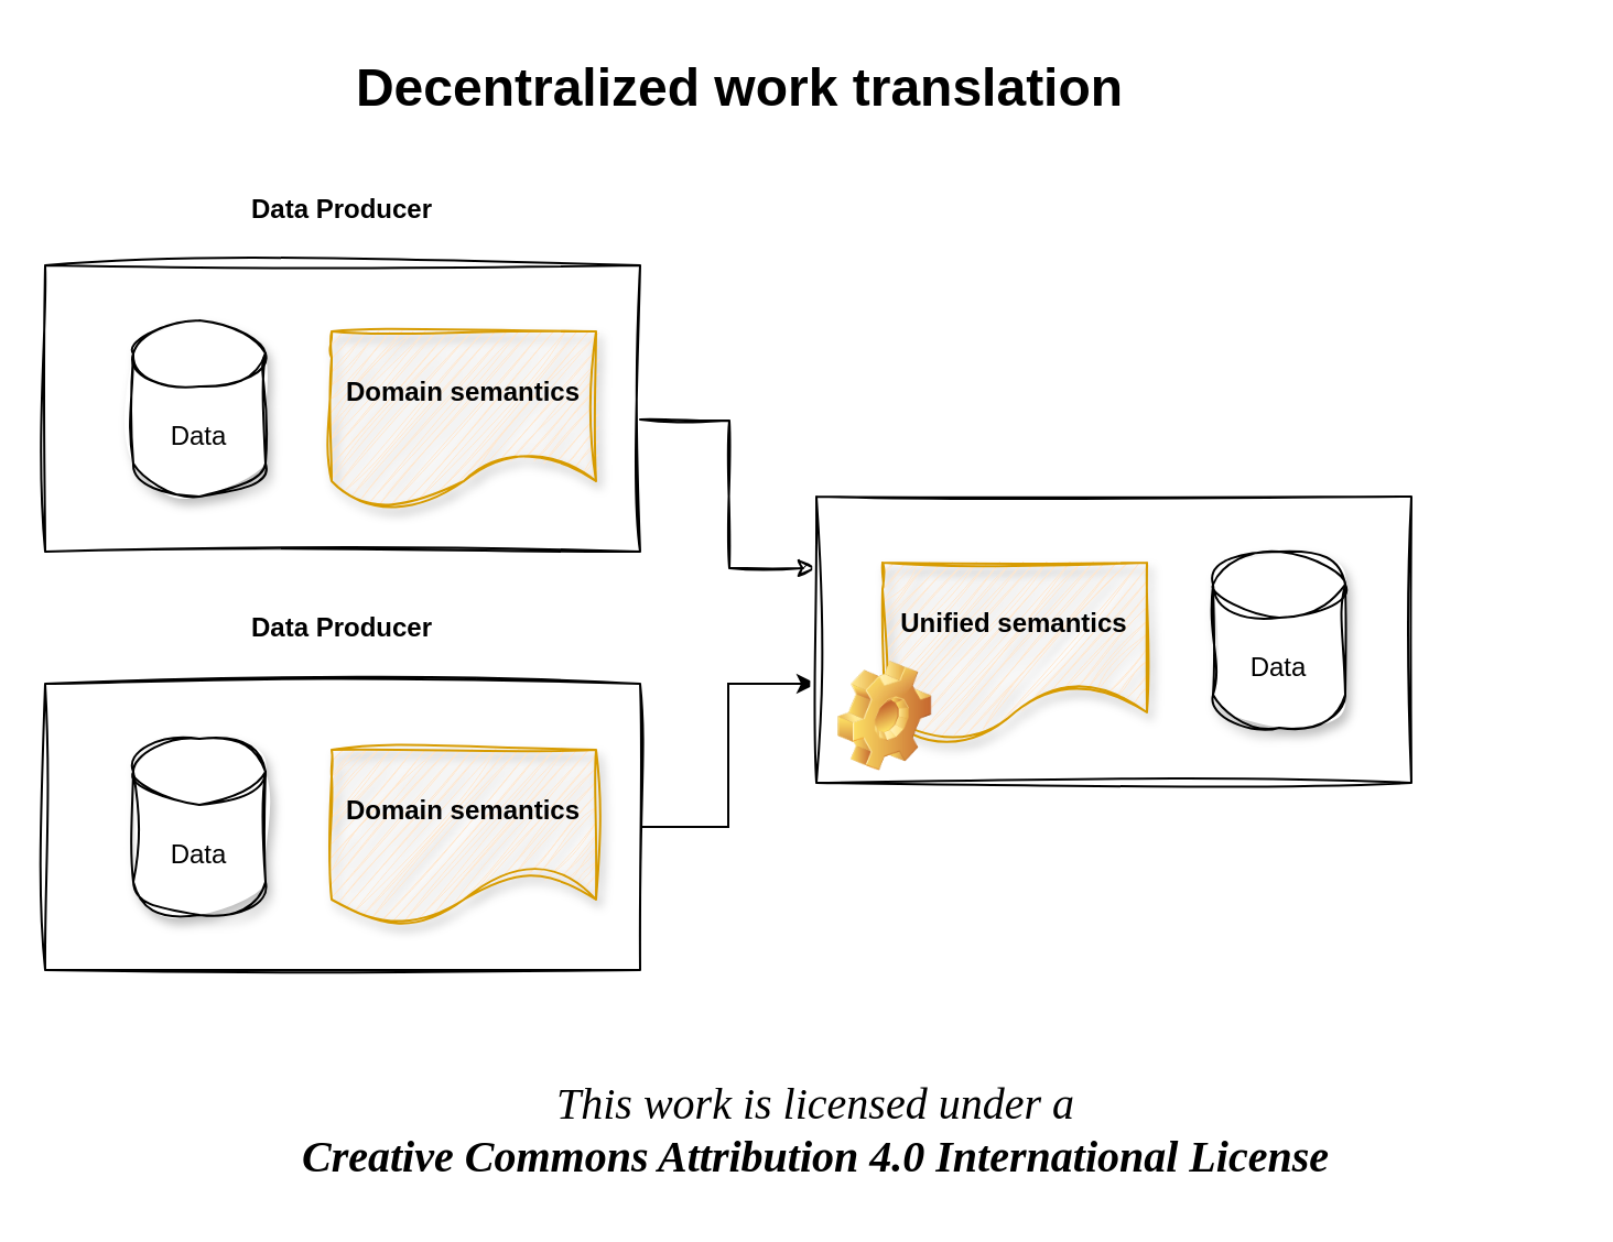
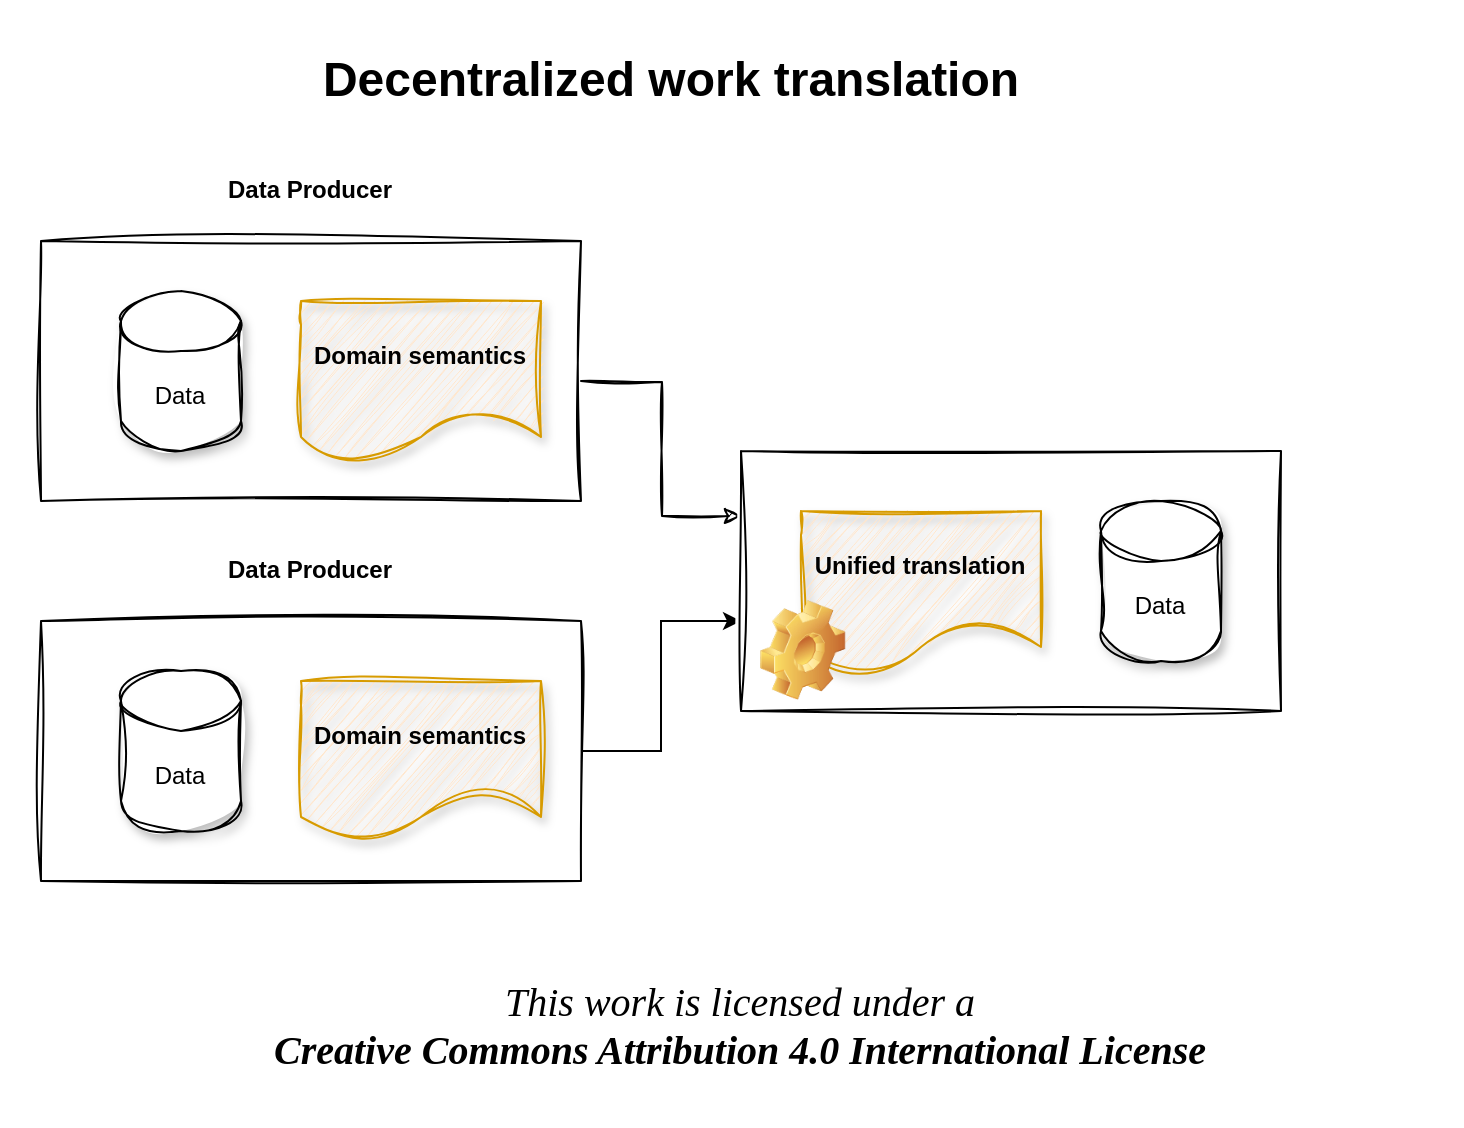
- <mxCell id="12" value="&lt;b&gt;Unified semantics&lt;/b&gt;" style="shape=document;whiteSpace=wrap;html=1;boundedLbl=1;shadow=1;sketch=1;curveFitting=1;jiggle=2;fillColor=#ffe6cc;strokeColor=#d79b00;" vertex="1" parent="1"><mxGeometry x="400" y="255" width="120" height="80" as="geometry" /></mxCell>
+ <mxCell id="12" value="&lt;b&gt;Unified translation&lt;/b&gt;" style="shape=document;whiteSpace=wrap;html=1;boundedLbl=1;shadow=1;sketch=1;curveFitting=1;jiggle=2;fillColor=#ffe6cc;strokeColor=#d79b00;" vertex="1" parent="1"><mxGeometry x="400" y="255" width="120" height="80" as="geometry" /></mxCell>
